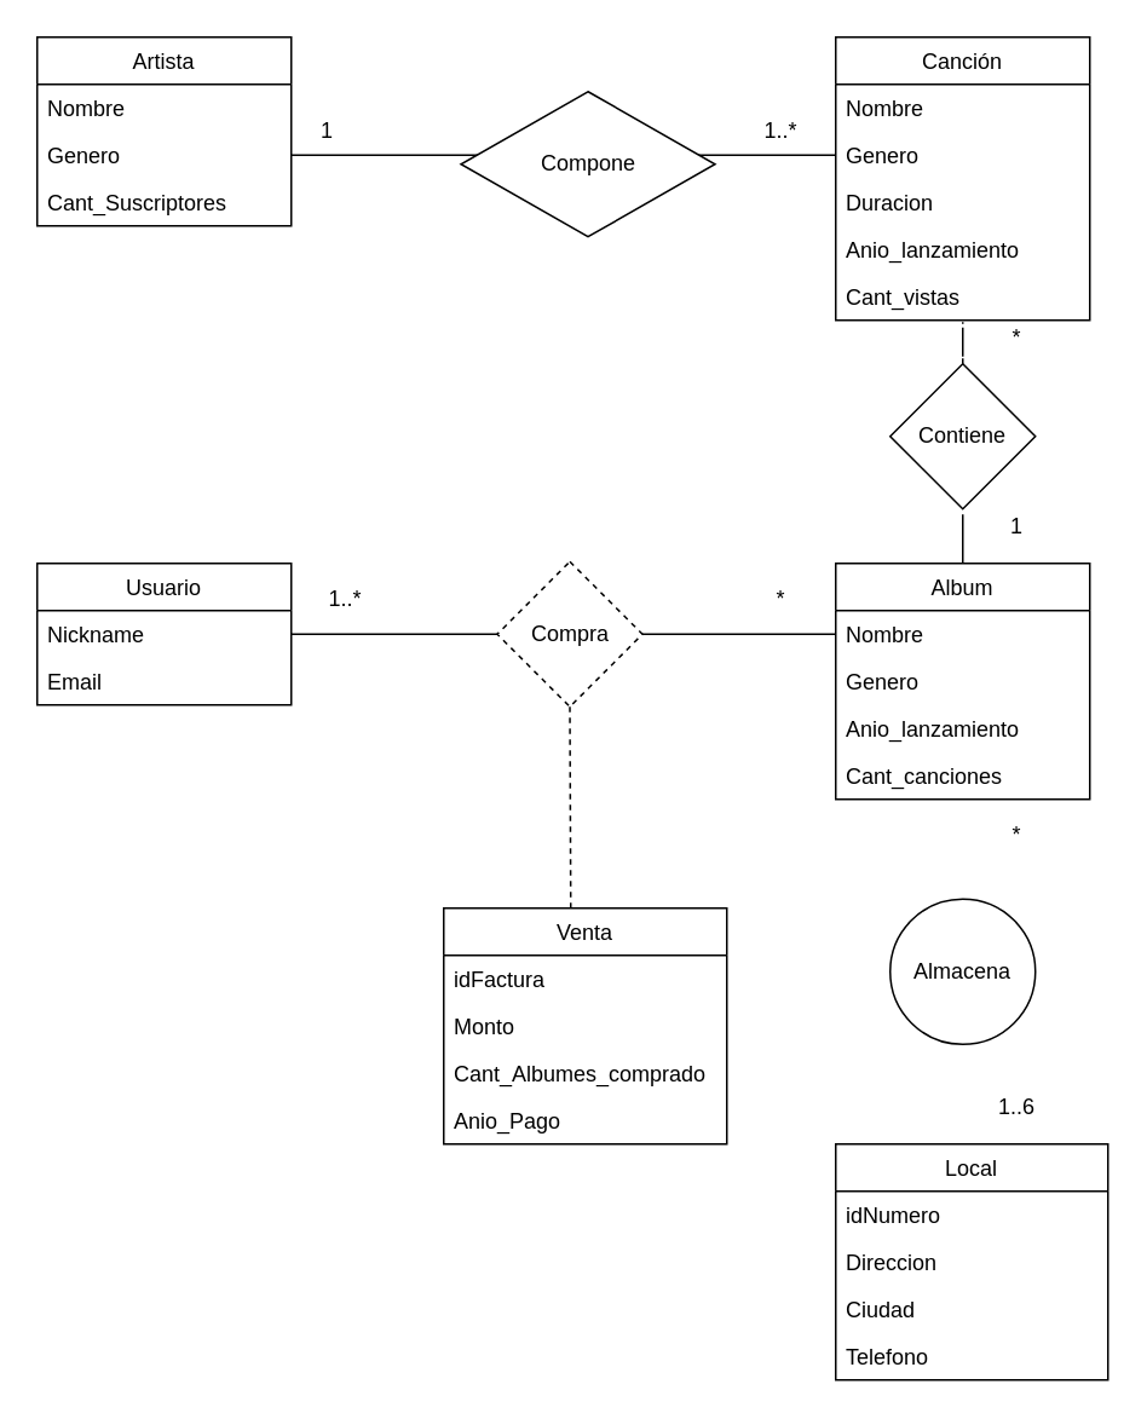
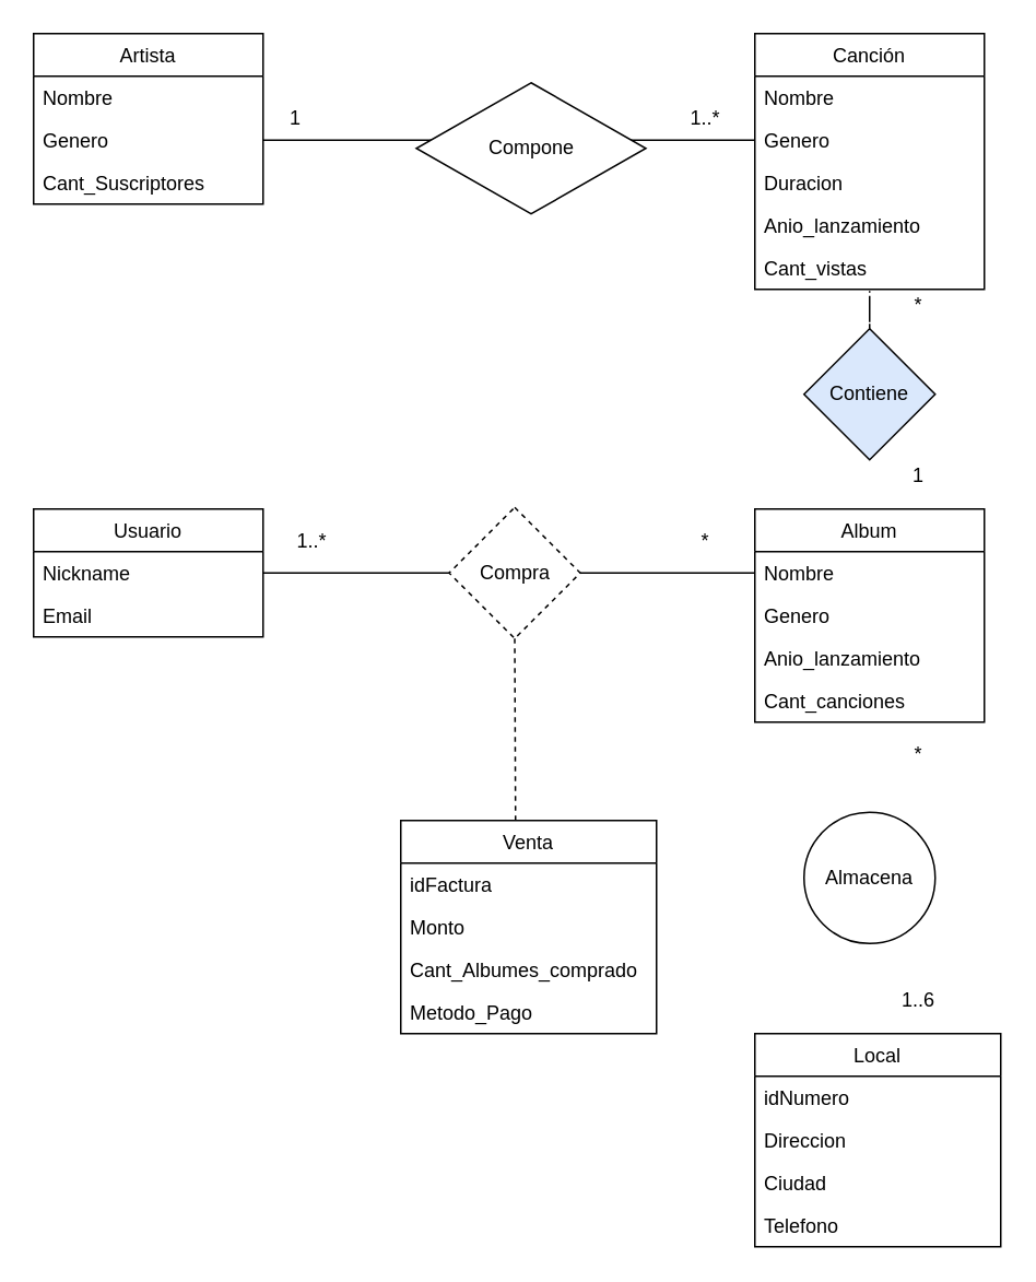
- <mxCell id="20" value="Contiene" style="rhombus;whiteSpace=wrap;html=1;" parent="1" vertex="1"><mxGeometry x="490" y="200" width="80" height="80" as="geometry" /></mxCell>
+ <mxCell id="20" value="Contiene" style="rhombus;whiteSpace=wrap;html=1;fillColor=#dae8fc;" parent="1" vertex="1"><mxGeometry x="490" y="200" width="80" height="80" as="geometry" /></mxCell>
- <mxCell id="21" value="" style="edgeStyle=orthogonalEdgeStyle;rounded=0;orthogonalLoop=1;jettySize=auto;html=1;entryX=0.5;entryY=1.038;entryDx=0;entryDy=0;entryPerimeter=0;endArrow=none;endFill=0;" parent="1" source="14" target="20" edge="1"><mxGeometry relative="1" as="geometry"><mxPoint x="530" y="150.988" as="targetPoint" /><mxPoint x="530" y="310" as="sourcePoint" /></mxGeometry></mxCell>
- <mxCell id="37" value="Anio_Pago" style="text;strokeColor=none;fillColor=none;align=left;verticalAlign=top;spacingLeft=4;spacingRight=4;overflow=hidden;rotatable=0;points=[[0,0.5],[1,0.5]];portConstraint=eastwest;" parent="33" vertex="1"><mxGeometry y="104" width="156" height="26" as="geometry" /></mxCell>
+ <mxCell id="37" value="Metodo_Pago" style="text;strokeColor=none;fillColor=none;align=left;verticalAlign=top;spacingLeft=4;spacingRight=4;overflow=hidden;rotatable=0;points=[[0,0.5],[1,0.5]];portConstraint=eastwest;" parent="33" vertex="1"><mxGeometry y="104" width="156" height="26" as="geometry" /></mxCell>
